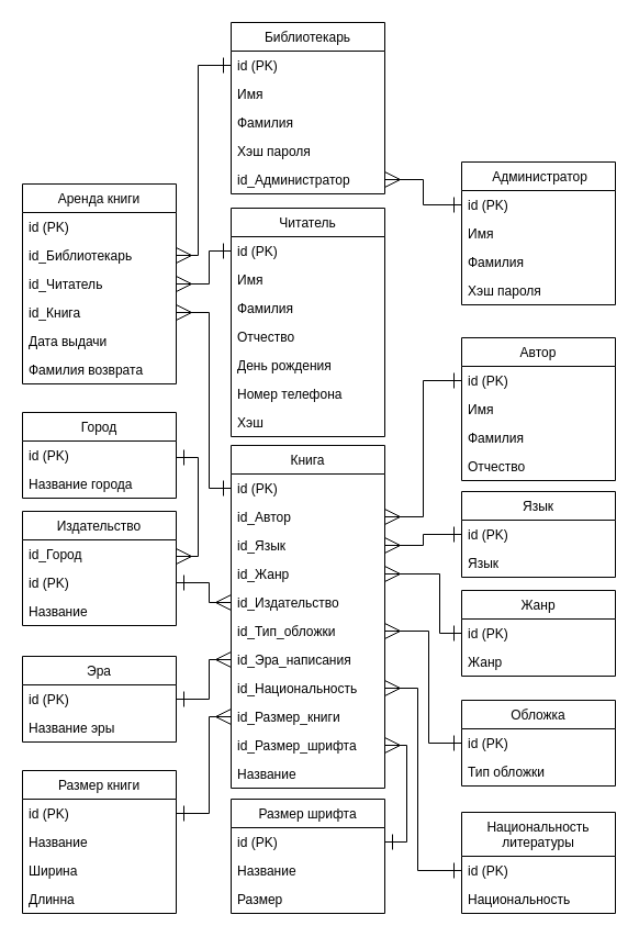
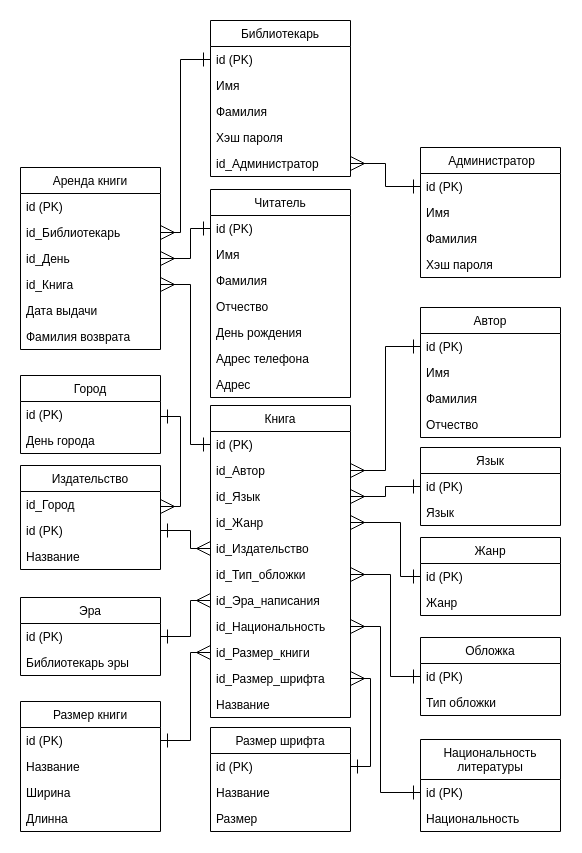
- <mxCell id="72" value="id_Читатель" style="text;strokeColor=none;fillColor=none;align=left;verticalAlign=top;spacingLeft=4;spacingRight=4;overflow=hidden;rotatable=0;points=[[0,0.5],[1,0.5]];portConstraint=eastwest;" vertex="1" parent="69"><mxGeometry y="78" width="140" height="26" as="geometry" /></mxCell>
+ <mxCell id="72" value="id_День" style="text;strokeColor=none;fillColor=none;align=left;verticalAlign=top;spacingLeft=4;spacingRight=4;overflow=hidden;rotatable=0;points=[[0,0.5],[1,0.5]];portConstraint=eastwest;" vertex="1" parent="69"><mxGeometry y="78" width="140" height="26" as="geometry" /></mxCell>
- <mxCell id="67" value="Номер телефона" style="text;strokeColor=none;fillColor=none;align=left;verticalAlign=top;spacingLeft=4;spacingRight=4;overflow=hidden;rotatable=0;points=[[0,0.5],[1,0.5]];portConstraint=eastwest;" vertex="1" parent="61"><mxGeometry y="156" width="140" height="26" as="geometry" /></mxCell>
+ <mxCell id="67" value="Адрес телефона" style="text;strokeColor=none;fillColor=none;align=left;verticalAlign=top;spacingLeft=4;spacingRight=4;overflow=hidden;rotatable=0;points=[[0,0.5],[1,0.5]];portConstraint=eastwest;" vertex="1" parent="61"><mxGeometry y="156" width="140" height="26" as="geometry" /></mxCell>
- <mxCell id="68" value="Хэш" style="text;strokeColor=none;fillColor=none;align=left;verticalAlign=top;spacingLeft=4;spacingRight=4;overflow=hidden;rotatable=0;points=[[0,0.5],[1,0.5]];portConstraint=eastwest;" vertex="1" parent="61"><mxGeometry y="182" width="140" height="26" as="geometry" /></mxCell>
+ <mxCell id="68" value="Адрес" style="text;strokeColor=none;fillColor=none;align=left;verticalAlign=top;spacingLeft=4;spacingRight=4;overflow=hidden;rotatable=0;points=[[0,0.5],[1,0.5]];portConstraint=eastwest;" vertex="1" parent="61"><mxGeometry y="182" width="140" height="26" as="geometry" /></mxCell>
- <mxCell id="44" value="Название города" style="text;strokeColor=none;fillColor=none;align=left;verticalAlign=top;spacingLeft=4;spacingRight=4;overflow=hidden;rotatable=0;points=[[0,0.5],[1,0.5]];portConstraint=eastwest;" vertex="1" parent="42"><mxGeometry y="52" width="140" height="26" as="geometry" /></mxCell>
+ <mxCell id="44" value="День города" style="text;strokeColor=none;fillColor=none;align=left;verticalAlign=top;spacingLeft=4;spacingRight=4;overflow=hidden;rotatable=0;points=[[0,0.5],[1,0.5]];portConstraint=eastwest;" vertex="1" parent="42"><mxGeometry y="52" width="140" height="26" as="geometry" /></mxCell>
- <mxCell id="41" value="Название эры" style="text;strokeColor=none;fillColor=none;align=left;verticalAlign=top;spacingLeft=4;spacingRight=4;overflow=hidden;rotatable=0;points=[[0,0.5],[1,0.5]];portConstraint=eastwest;" vertex="1" parent="39"><mxGeometry y="52" width="140" height="26" as="geometry" /></mxCell>
+ <mxCell id="41" value="Библиотекарь эры" style="text;strokeColor=none;fillColor=none;align=left;verticalAlign=top;spacingLeft=4;spacingRight=4;overflow=hidden;rotatable=0;points=[[0,0.5],[1,0.5]];portConstraint=eastwest;" vertex="1" parent="39"><mxGeometry y="52" width="140" height="26" as="geometry" /></mxCell>
